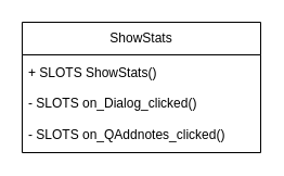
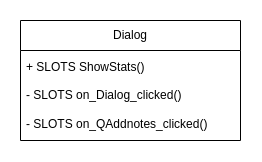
- <mxCell id="2" value="ShowStats" style="swimlane;fontStyle=0;childLayout=stackLayout;horizontal=1;startSize=30;horizontalStack=0;resizeParent=1;resizeParentMax=0;resizeLast=0;collapsible=1;marginBottom=0;whiteSpace=wrap;html=1;" vertex="1" parent="1"><mxGeometry x="20" y="20" width="220" height="120" as="geometry" /></mxCell>
+ <mxCell id="2" value="Dialog" style="swimlane;fontStyle=0;childLayout=stackLayout;horizontal=1;startSize=30;horizontalStack=0;resizeParent=1;resizeParentMax=0;resizeLast=0;collapsible=1;marginBottom=0;whiteSpace=wrap;html=1;" vertex="1" parent="1"><mxGeometry x="20" y="20" width="220" height="120" as="geometry" /></mxCell>
